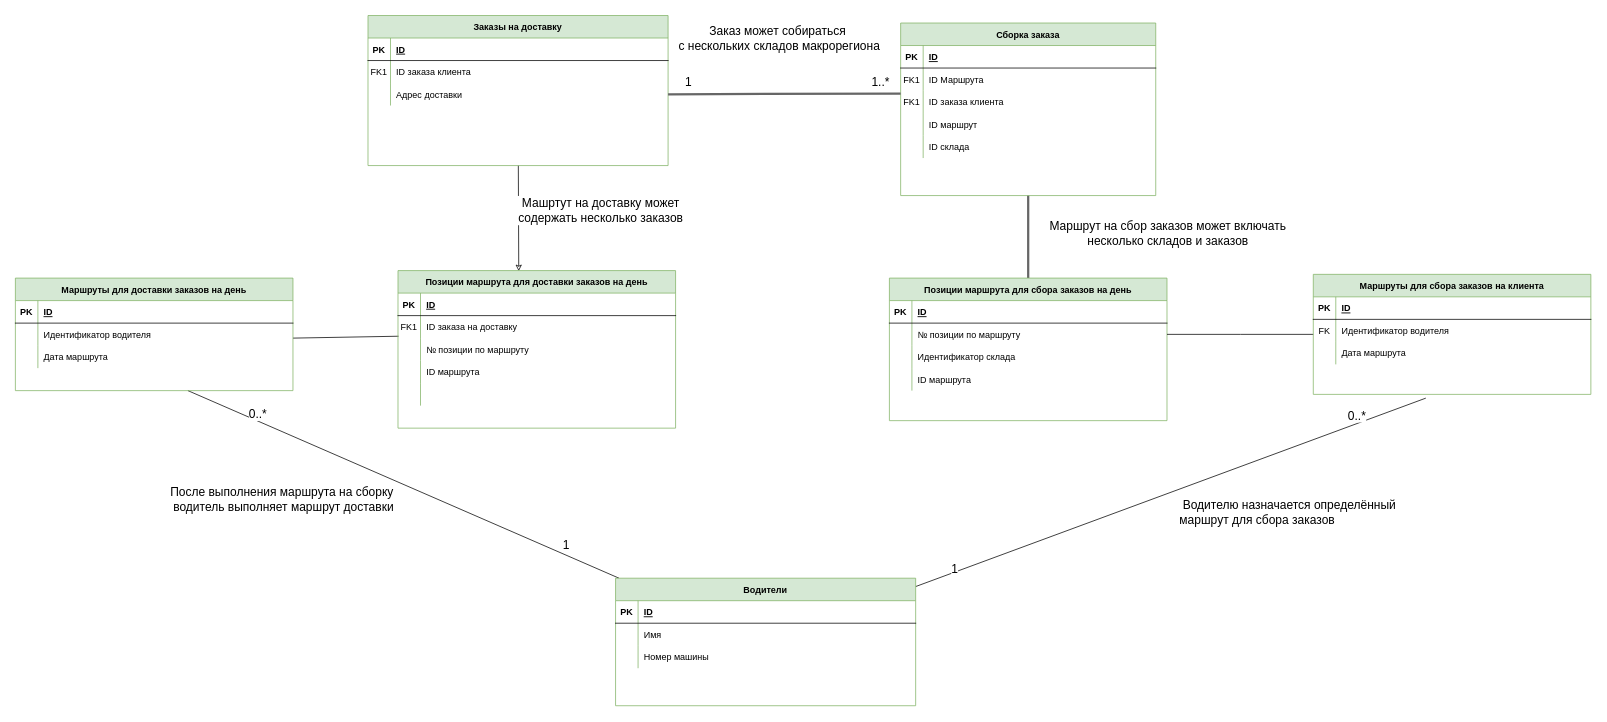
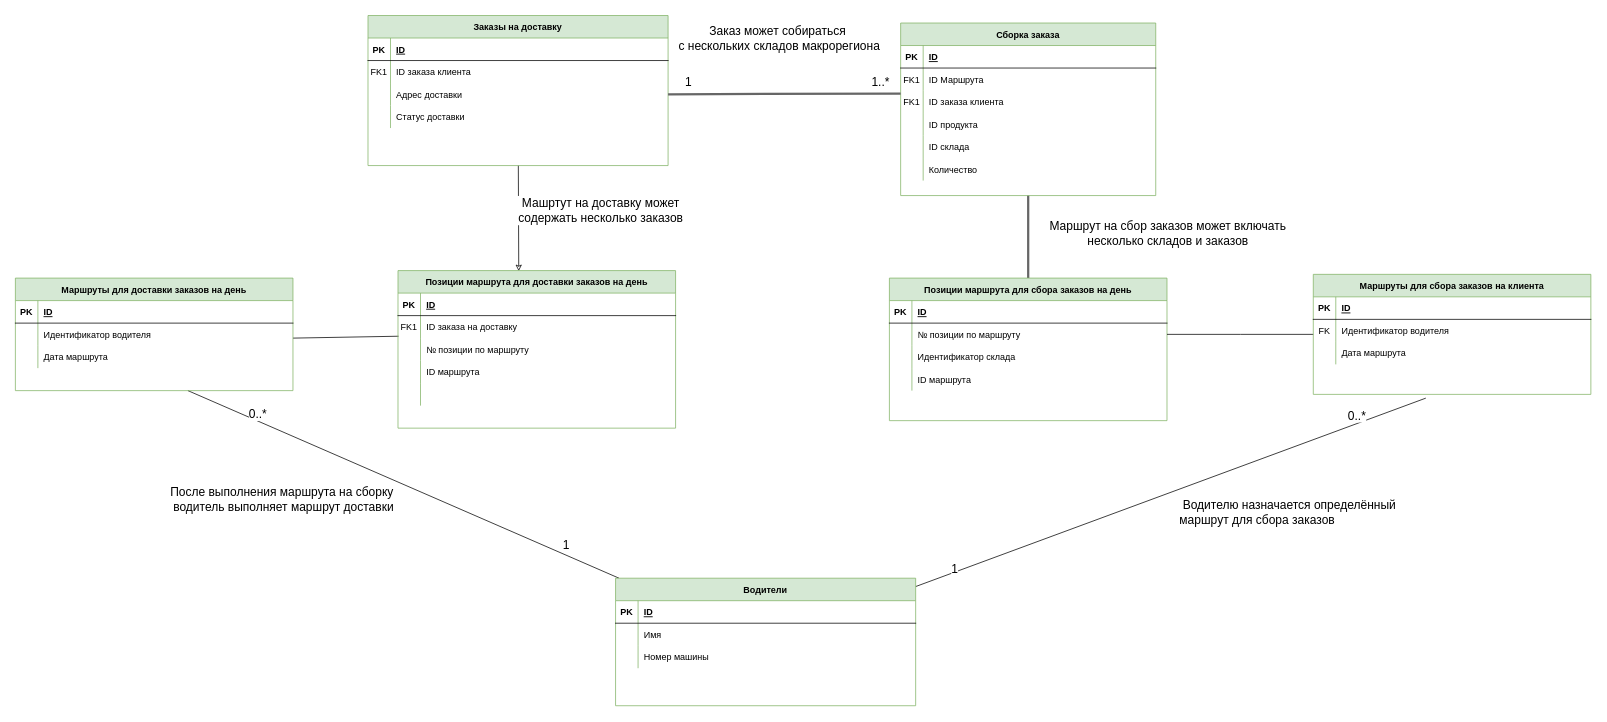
+ <mxCell id="16" value="Статус доставки" style="shape=partialRectangle;overflow=hidden;connectable=0;fillColor=none;top=0;left=0;bottom=0;right=0;align=left;spacingLeft=6;" vertex="1" parent="14"><mxGeometry x="30" width="370" height="30" as="geometry"><mxRectangle width="370" height="30" as="alternateBounds" /></mxGeometry></mxCell>
- <mxCell id="31" value="ID маршрут" style="shape=partialRectangle;overflow=hidden;connectable=0;fillColor=none;top=0;left=0;bottom=0;right=0;align=left;spacingLeft=6;" parent="29" vertex="1"><mxGeometry x="30" width="310" height="30" as="geometry"><mxRectangle width="310" height="30" as="alternateBounds" /></mxGeometry></mxCell>
+ <mxCell id="31" value="ID продукта" style="shape=partialRectangle;overflow=hidden;connectable=0;fillColor=none;top=0;left=0;bottom=0;right=0;align=left;spacingLeft=6;" parent="29" vertex="1"><mxGeometry x="30" width="310" height="30" as="geometry"><mxRectangle width="310" height="30" as="alternateBounds" /></mxGeometry></mxCell>
+ <mxCell id="37" value="Количество" style="shape=partialRectangle;overflow=hidden;connectable=0;fillColor=none;top=0;left=0;bottom=0;right=0;align=left;spacingLeft=6;" parent="35" vertex="1"><mxGeometry x="30" width="310" height="30" as="geometry"><mxRectangle width="310" height="30" as="alternateBounds" /></mxGeometry></mxCell>
